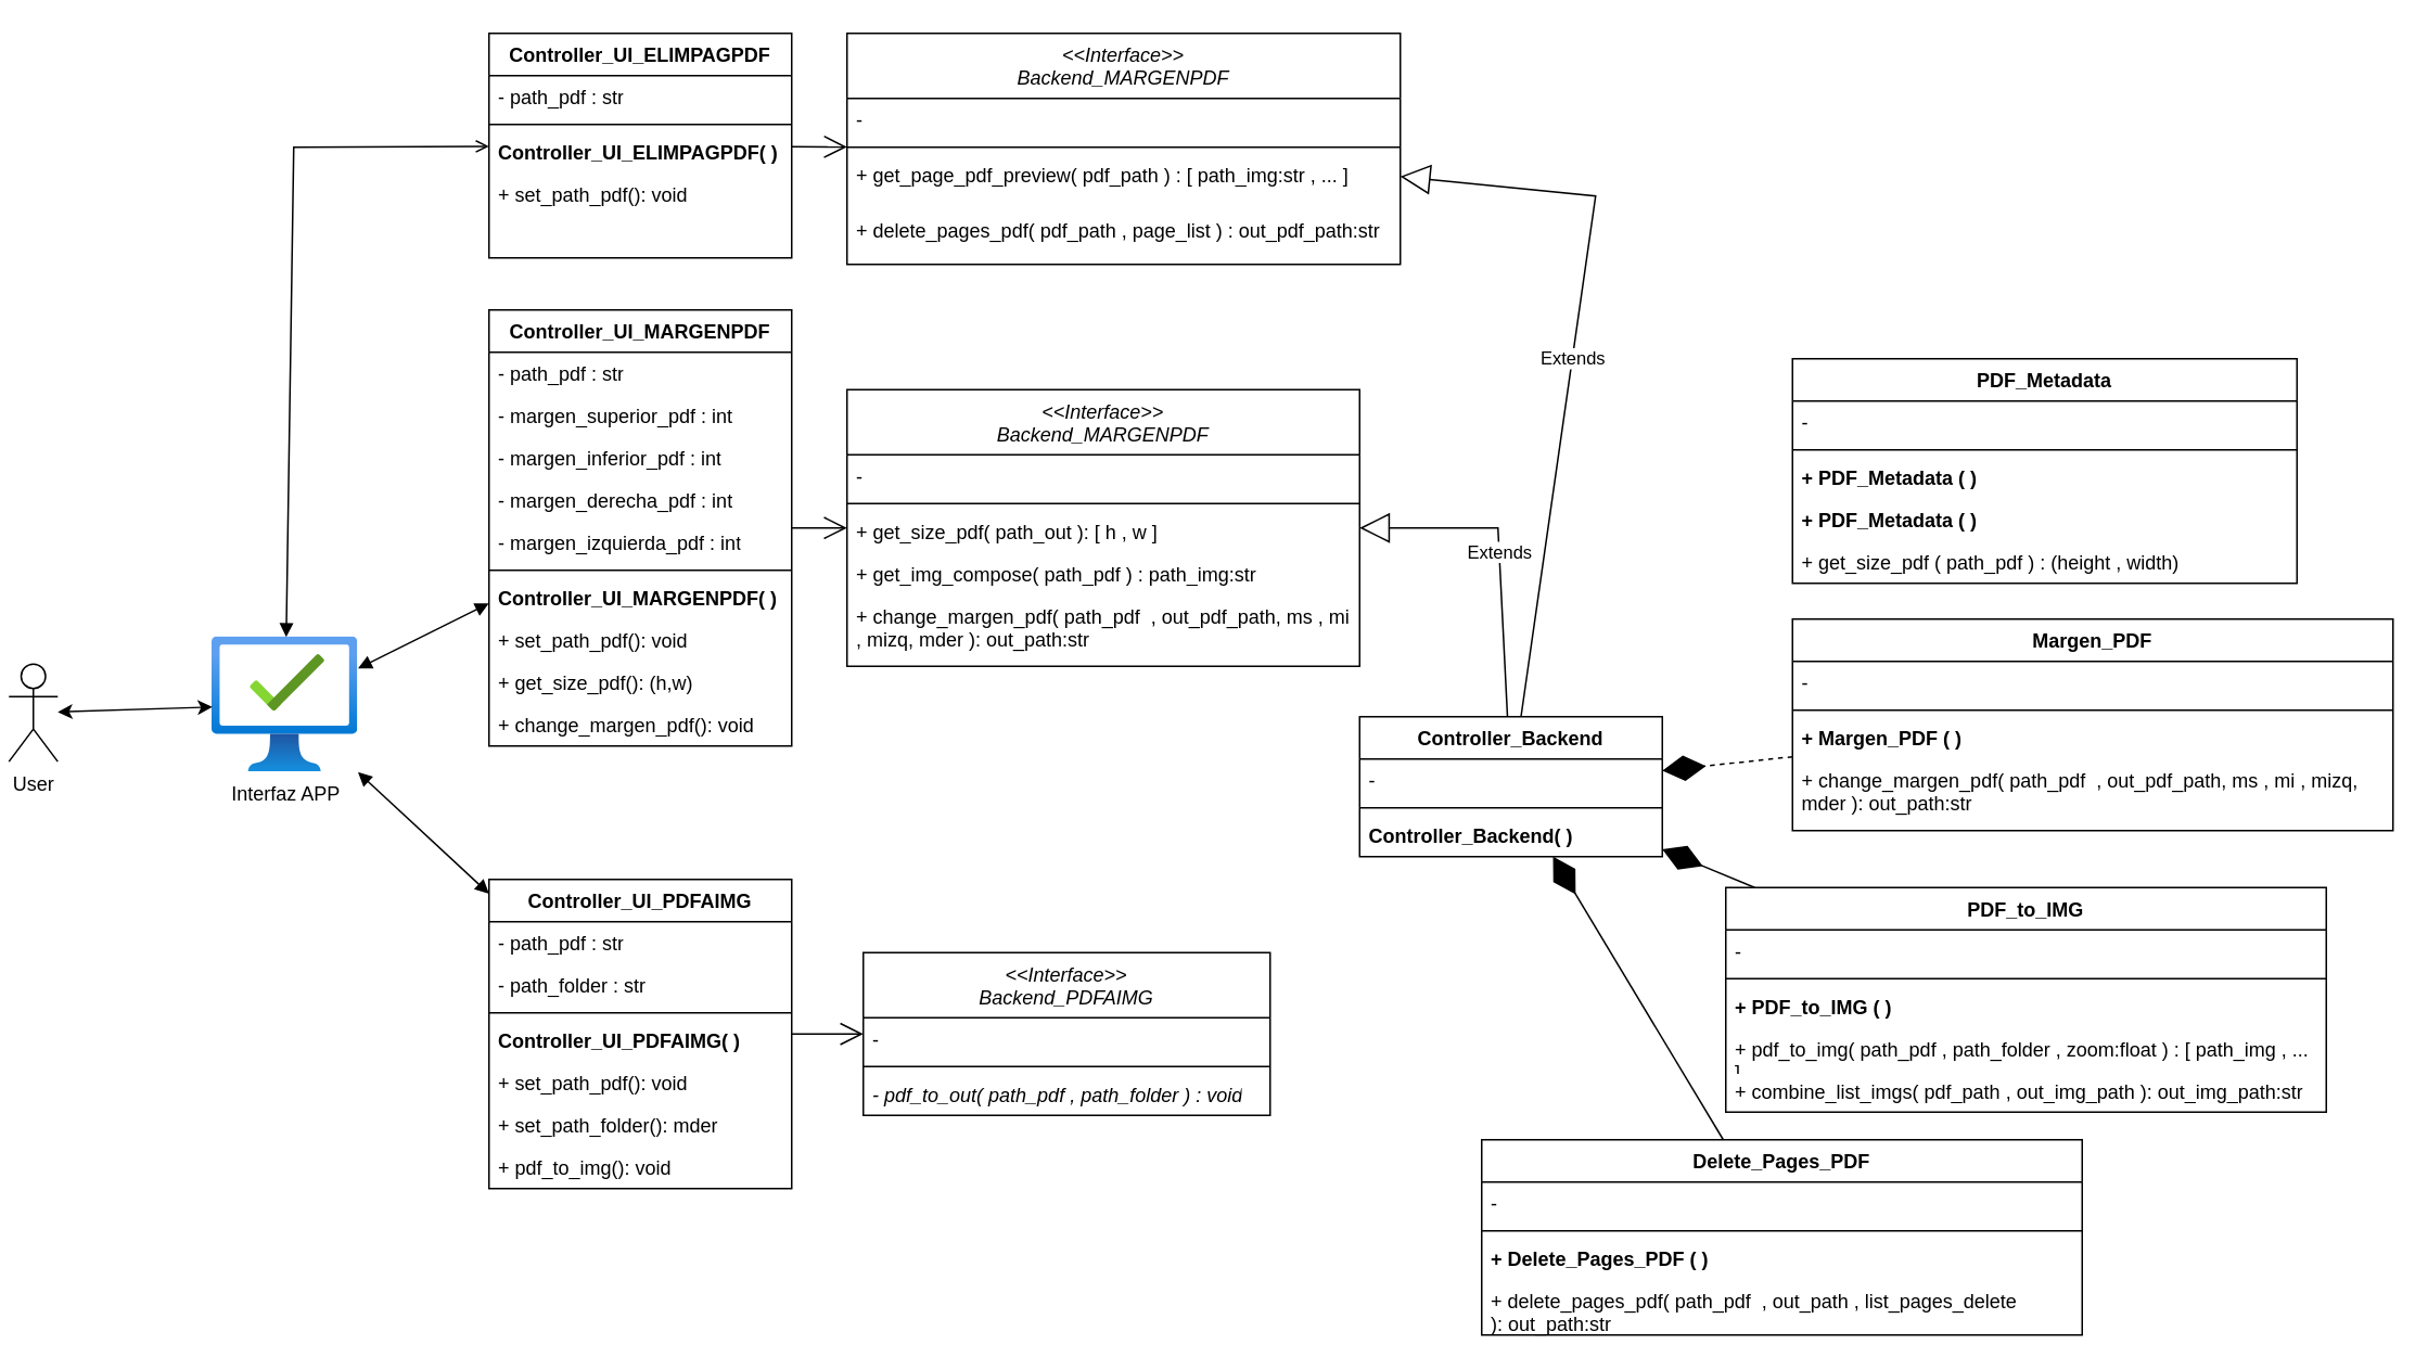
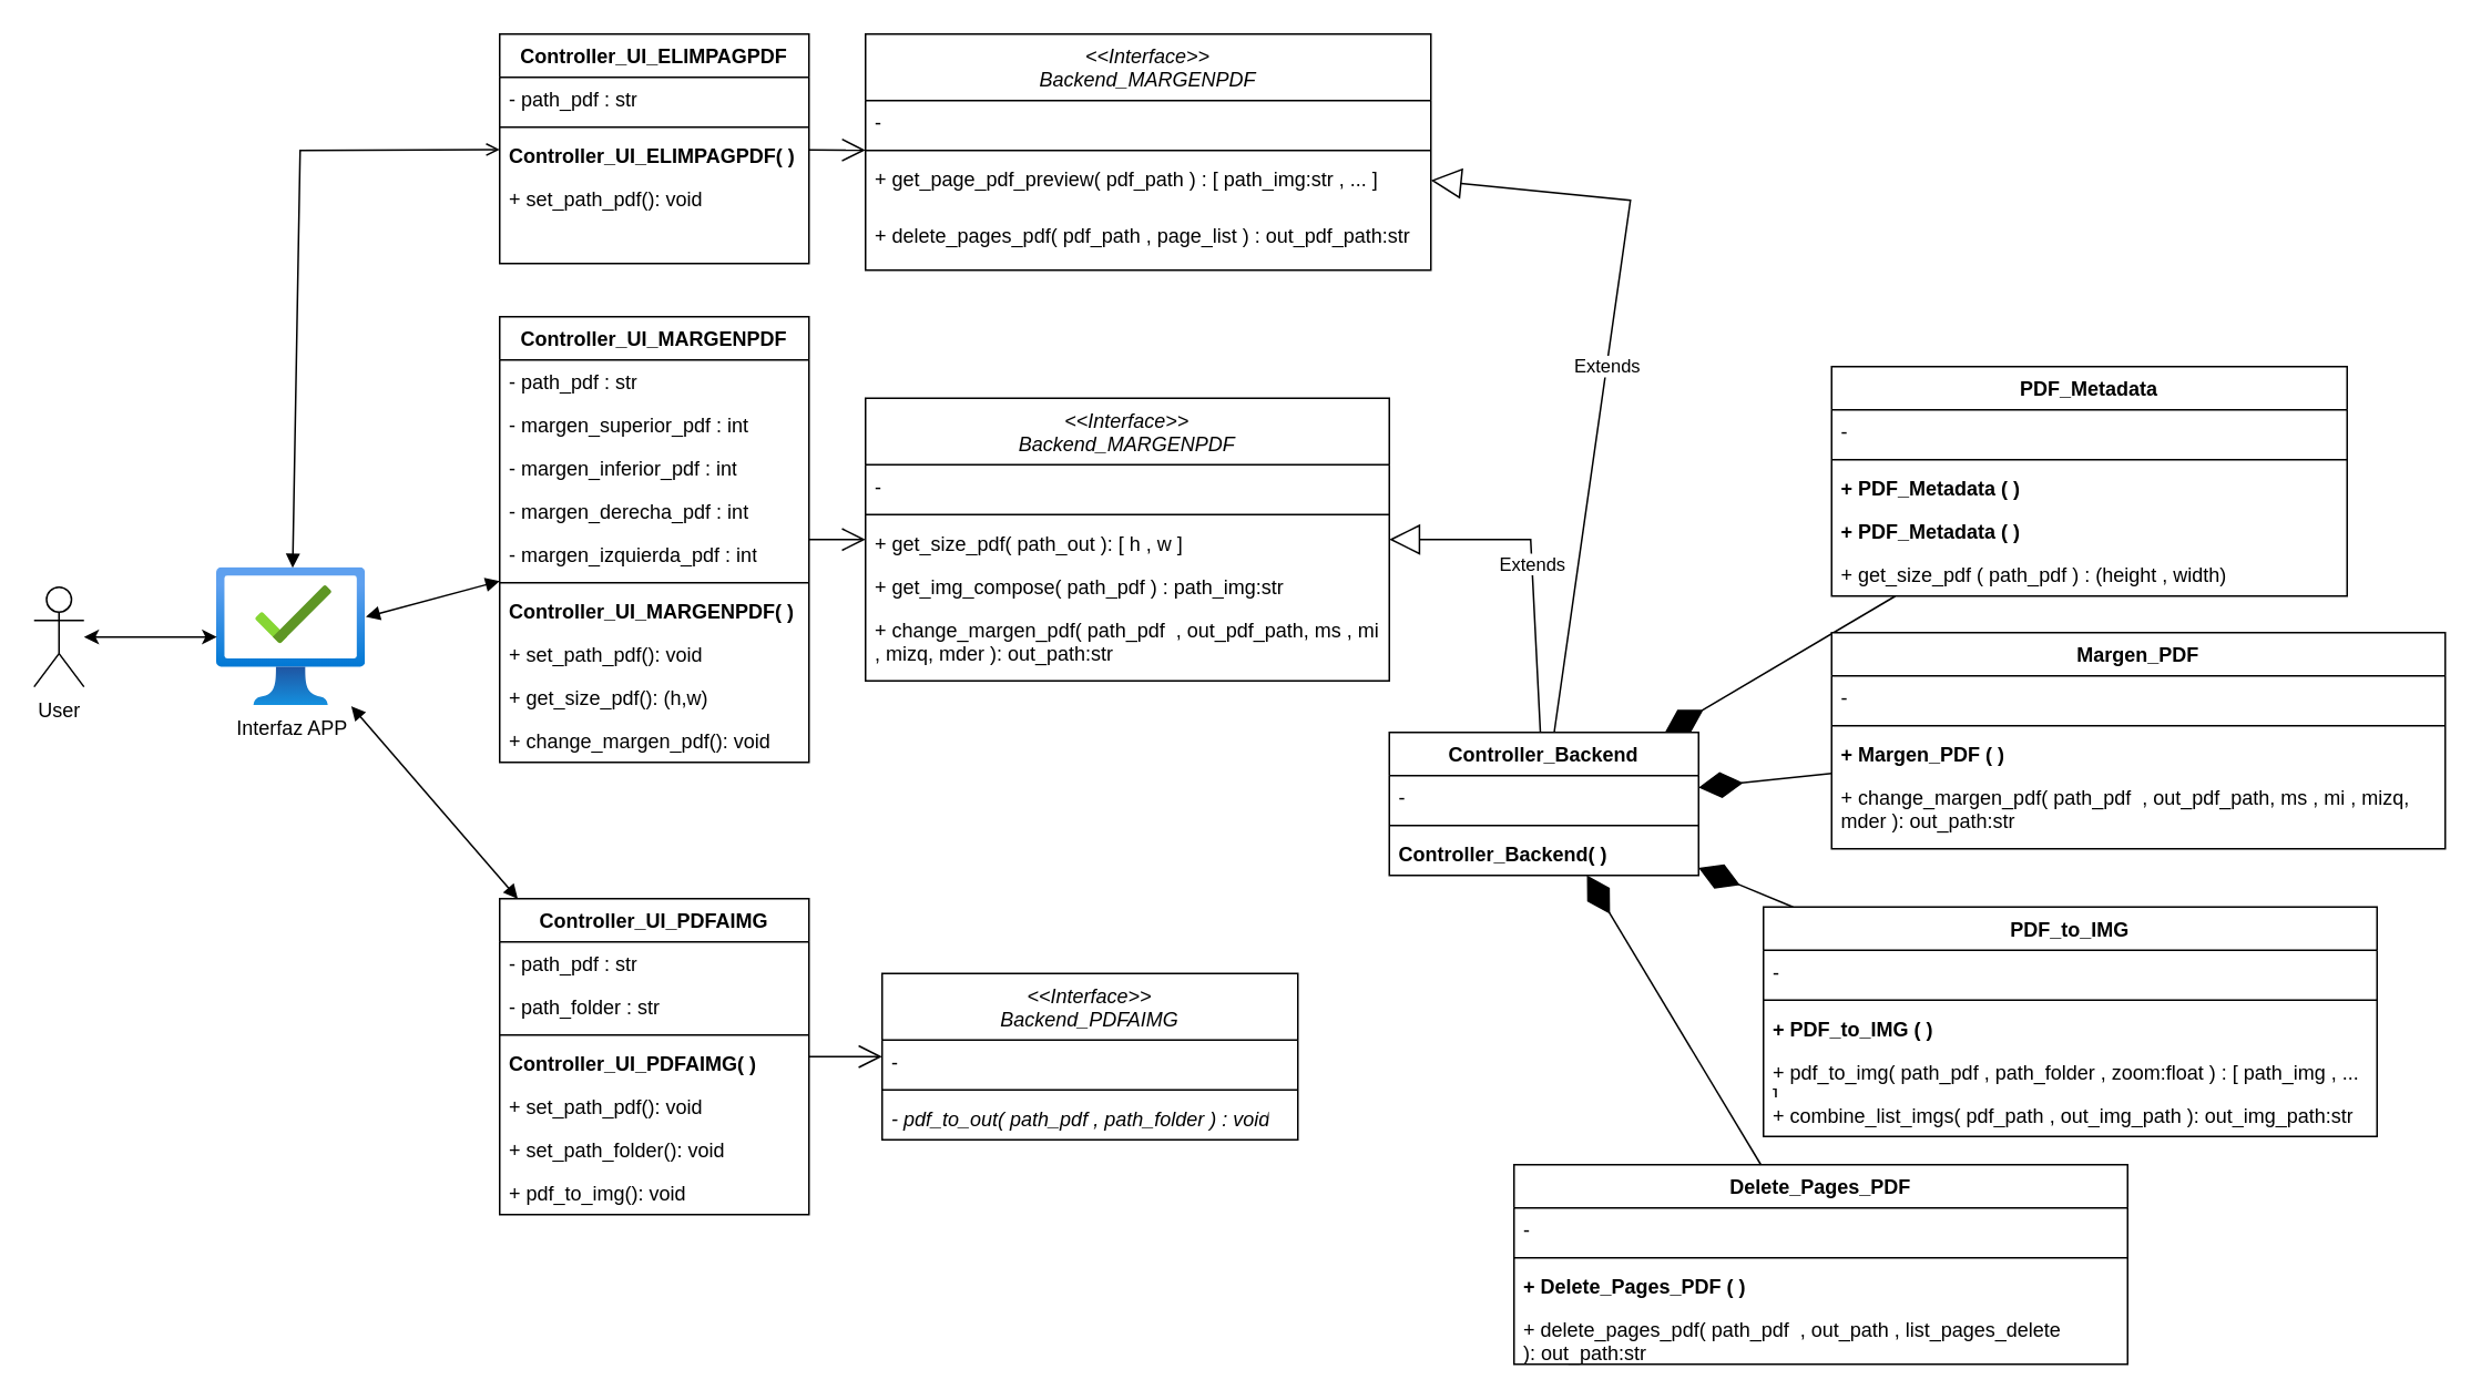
+ <mxCell id="56" value="" style="endArrow=diamondThin;endFill=1;endSize=24;html=1;rounded=0;" parent="1" source="50" target="26" edge="1"><mxGeometry width="160" relative="1" as="geometry"><mxPoint x="1144" y="488" as="sourcePoint" /><mxPoint x="1055" y="435" as="targetPoint" /></mxGeometry></mxCell>
- <mxCell id="2" value="Interfaz APP" style="image;aspect=fixed;html=1;points=[];align=center;fontSize=12;image=img/lib/azure2/management_governance/Managed_Desktop.svg;" parent="1" vertex="1"><mxGeometry x="130" y="391" width="89.52" height="83.2" as="geometry" /></mxCell>
+ <mxCell id="2" value="Interfaz APP" style="image;aspect=fixed;html=1;points=[];align=center;fontSize=12;image=img/lib/azure2/management_governance/Managed_Desktop.svg;" parent="1" vertex="1"><mxGeometry x="130" y="341" width="89.52" height="83.2" as="geometry" /></mxCell>
- <mxCell id="3" value="User" style="shape=umlActor;verticalLabelPosition=bottom;verticalAlign=top;html=1;outlineConnect=0;" parent="1" vertex="1"><mxGeometry x="5" y="407.6" width="30" height="60" as="geometry" /></mxCell>
+ <mxCell id="3" value="User" style="shape=umlActor;verticalLabelPosition=bottom;verticalAlign=top;html=1;outlineConnect=0;" parent="1" vertex="1"><mxGeometry x="20" y="352.6" width="30" height="60" as="geometry" /></mxCell>
- <mxCell id="62" value="" style="endArrow=diamondThin;endFill=1;endSize=24;html=1;rounded=0;dashed=1;" parent="1" source="57" target="26" edge="1"><mxGeometry width="160" relative="1" as="geometry"><mxPoint x="1157" y="555" as="sourcePoint" /><mxPoint x="1034" y="468" as="targetPoint" /></mxGeometry></mxCell>
+ <mxCell id="62" value="" style="endArrow=diamondThin;endFill=1;endSize=24;html=1;rounded=0;" parent="1" source="57" target="26" edge="1"><mxGeometry width="160" relative="1" as="geometry"><mxPoint x="1157" y="555" as="sourcePoint" /><mxPoint x="1034" y="468" as="targetPoint" /></mxGeometry></mxCell>
- <mxCell id="11" value="+ set_path_folder(): mder" style="text;strokeColor=none;fillColor=none;align=left;verticalAlign=top;spacingLeft=4;spacingRight=4;overflow=hidden;rotatable=0;points=[[0,0.5],[1,0.5]];portConstraint=eastwest;whiteSpace=wrap;html=1;" parent="5" vertex="1"><mxGeometry y="138" width="186" height="26" as="geometry" /></mxCell>
+ <mxCell id="11" value="+ set_path_folder(): void" style="text;strokeColor=none;fillColor=none;align=left;verticalAlign=top;spacingLeft=4;spacingRight=4;overflow=hidden;rotatable=0;points=[[0,0.5],[1,0.5]];portConstraint=eastwest;whiteSpace=wrap;html=1;" parent="5" vertex="1"><mxGeometry y="138" width="186" height="26" as="geometry" /></mxCell>
